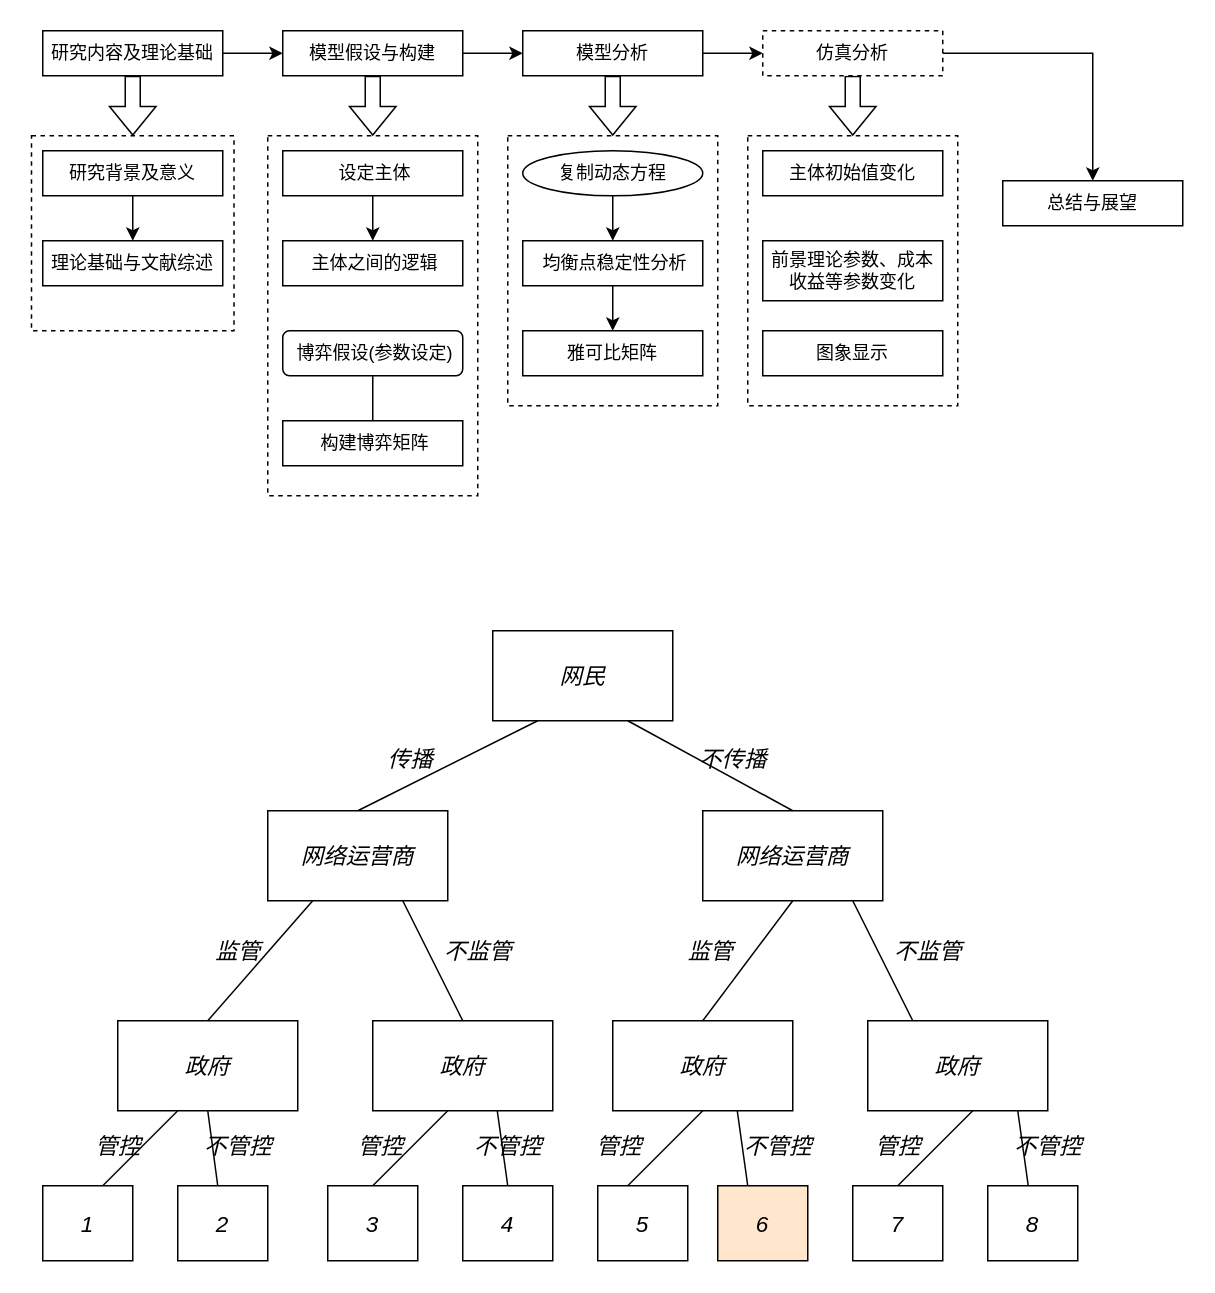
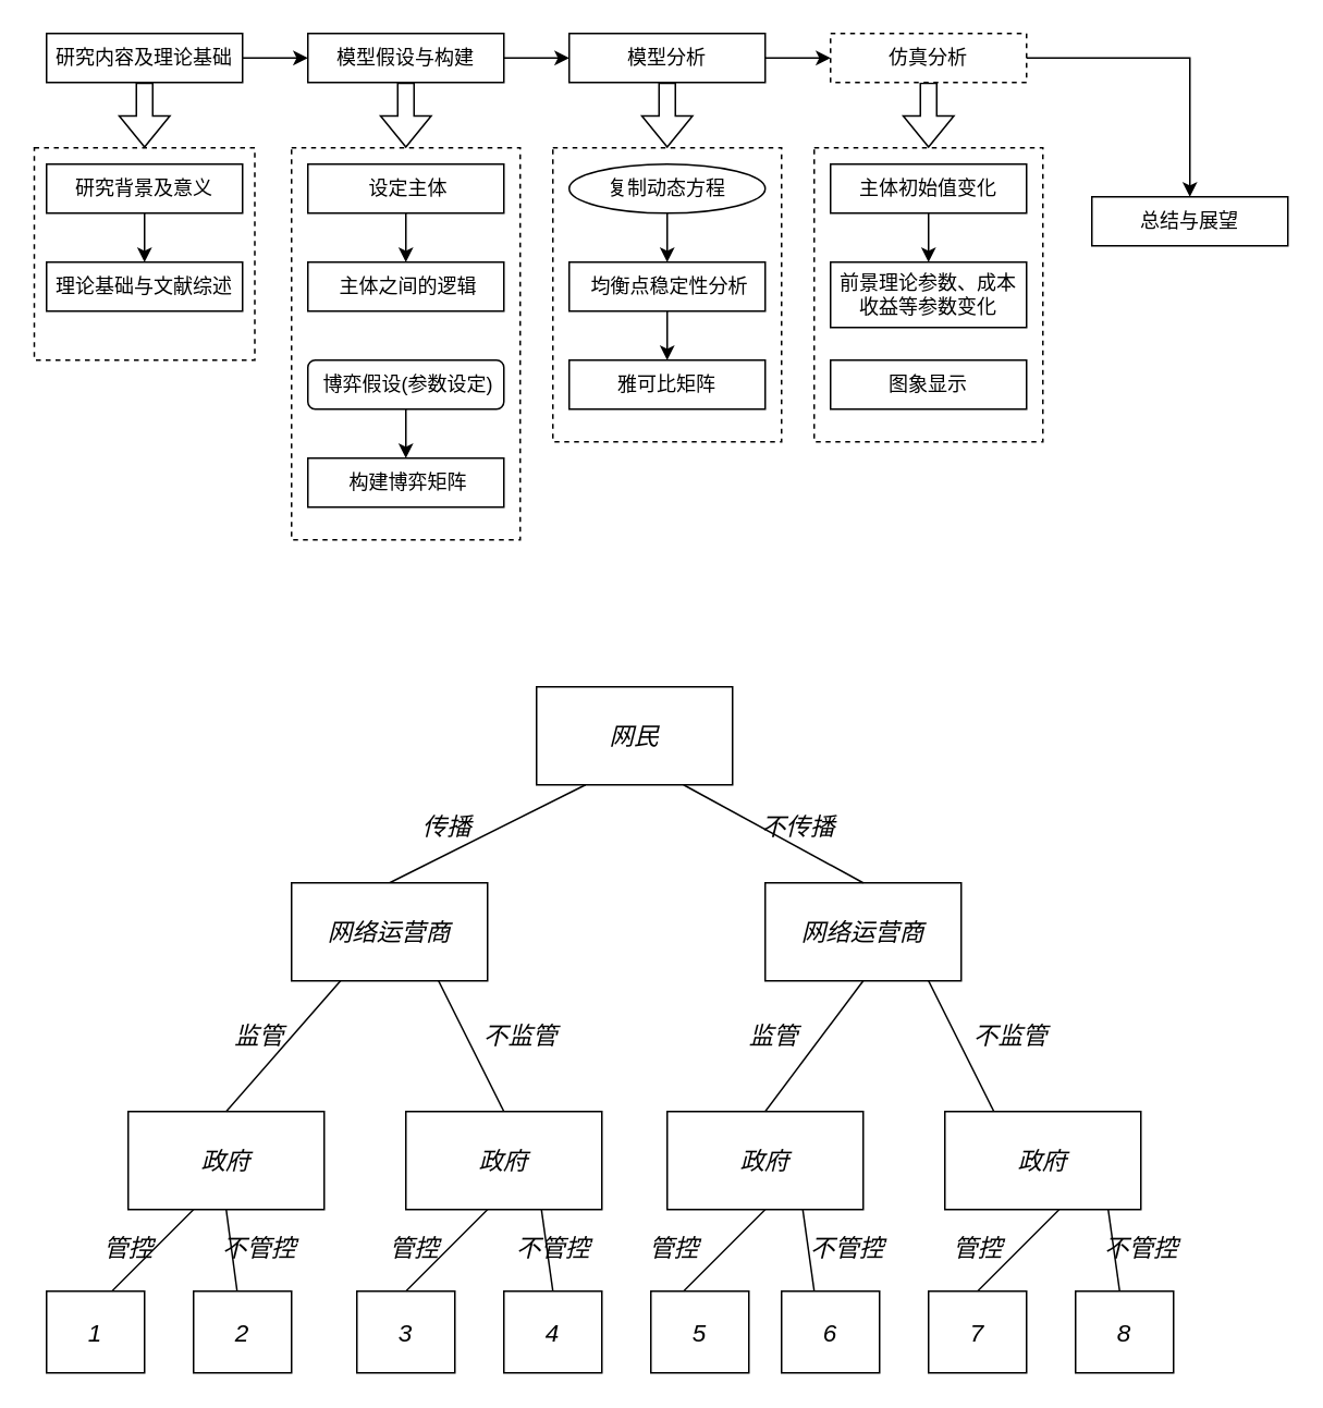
+ <mxCell id="30" value="" style="edgeStyle=orthogonalEdgeStyle;rounded=0;orthogonalLoop=1;jettySize=auto;html=1;" parent="1" source="31" target="32" edge="1"><mxGeometry relative="1" as="geometry" /></mxCell>
- <mxCell id="22" value="" style="edgeStyle=orthogonalEdgeStyle;rounded=0;orthogonalLoop=1;jettySize=auto;html=1;endArrow=none;" parent="1" source="23" target="24" edge="1"><mxGeometry relative="1" as="geometry" /></mxCell>
+ <mxCell id="22" value="" style="edgeStyle=orthogonalEdgeStyle;rounded=0;orthogonalLoop=1;jettySize=auto;html=1;" parent="1" source="23" target="24" edge="1"><mxGeometry relative="1" as="geometry" /></mxCell>
- <mxCell id="57" value="6" style="whiteSpace=wrap;html=1;fontSize=15;fontStyle=2;fillColor=#ffe6cc;" vertex="1" parent="1"><mxGeometry x="478" y="790" width="60" height="50" as="geometry" /></mxCell>
+ <mxCell id="57" value="6" style="whiteSpace=wrap;html=1;fontSize=15;fontStyle=2" vertex="1" parent="1"><mxGeometry x="478" y="790" width="60" height="50" as="geometry" /></mxCell>
